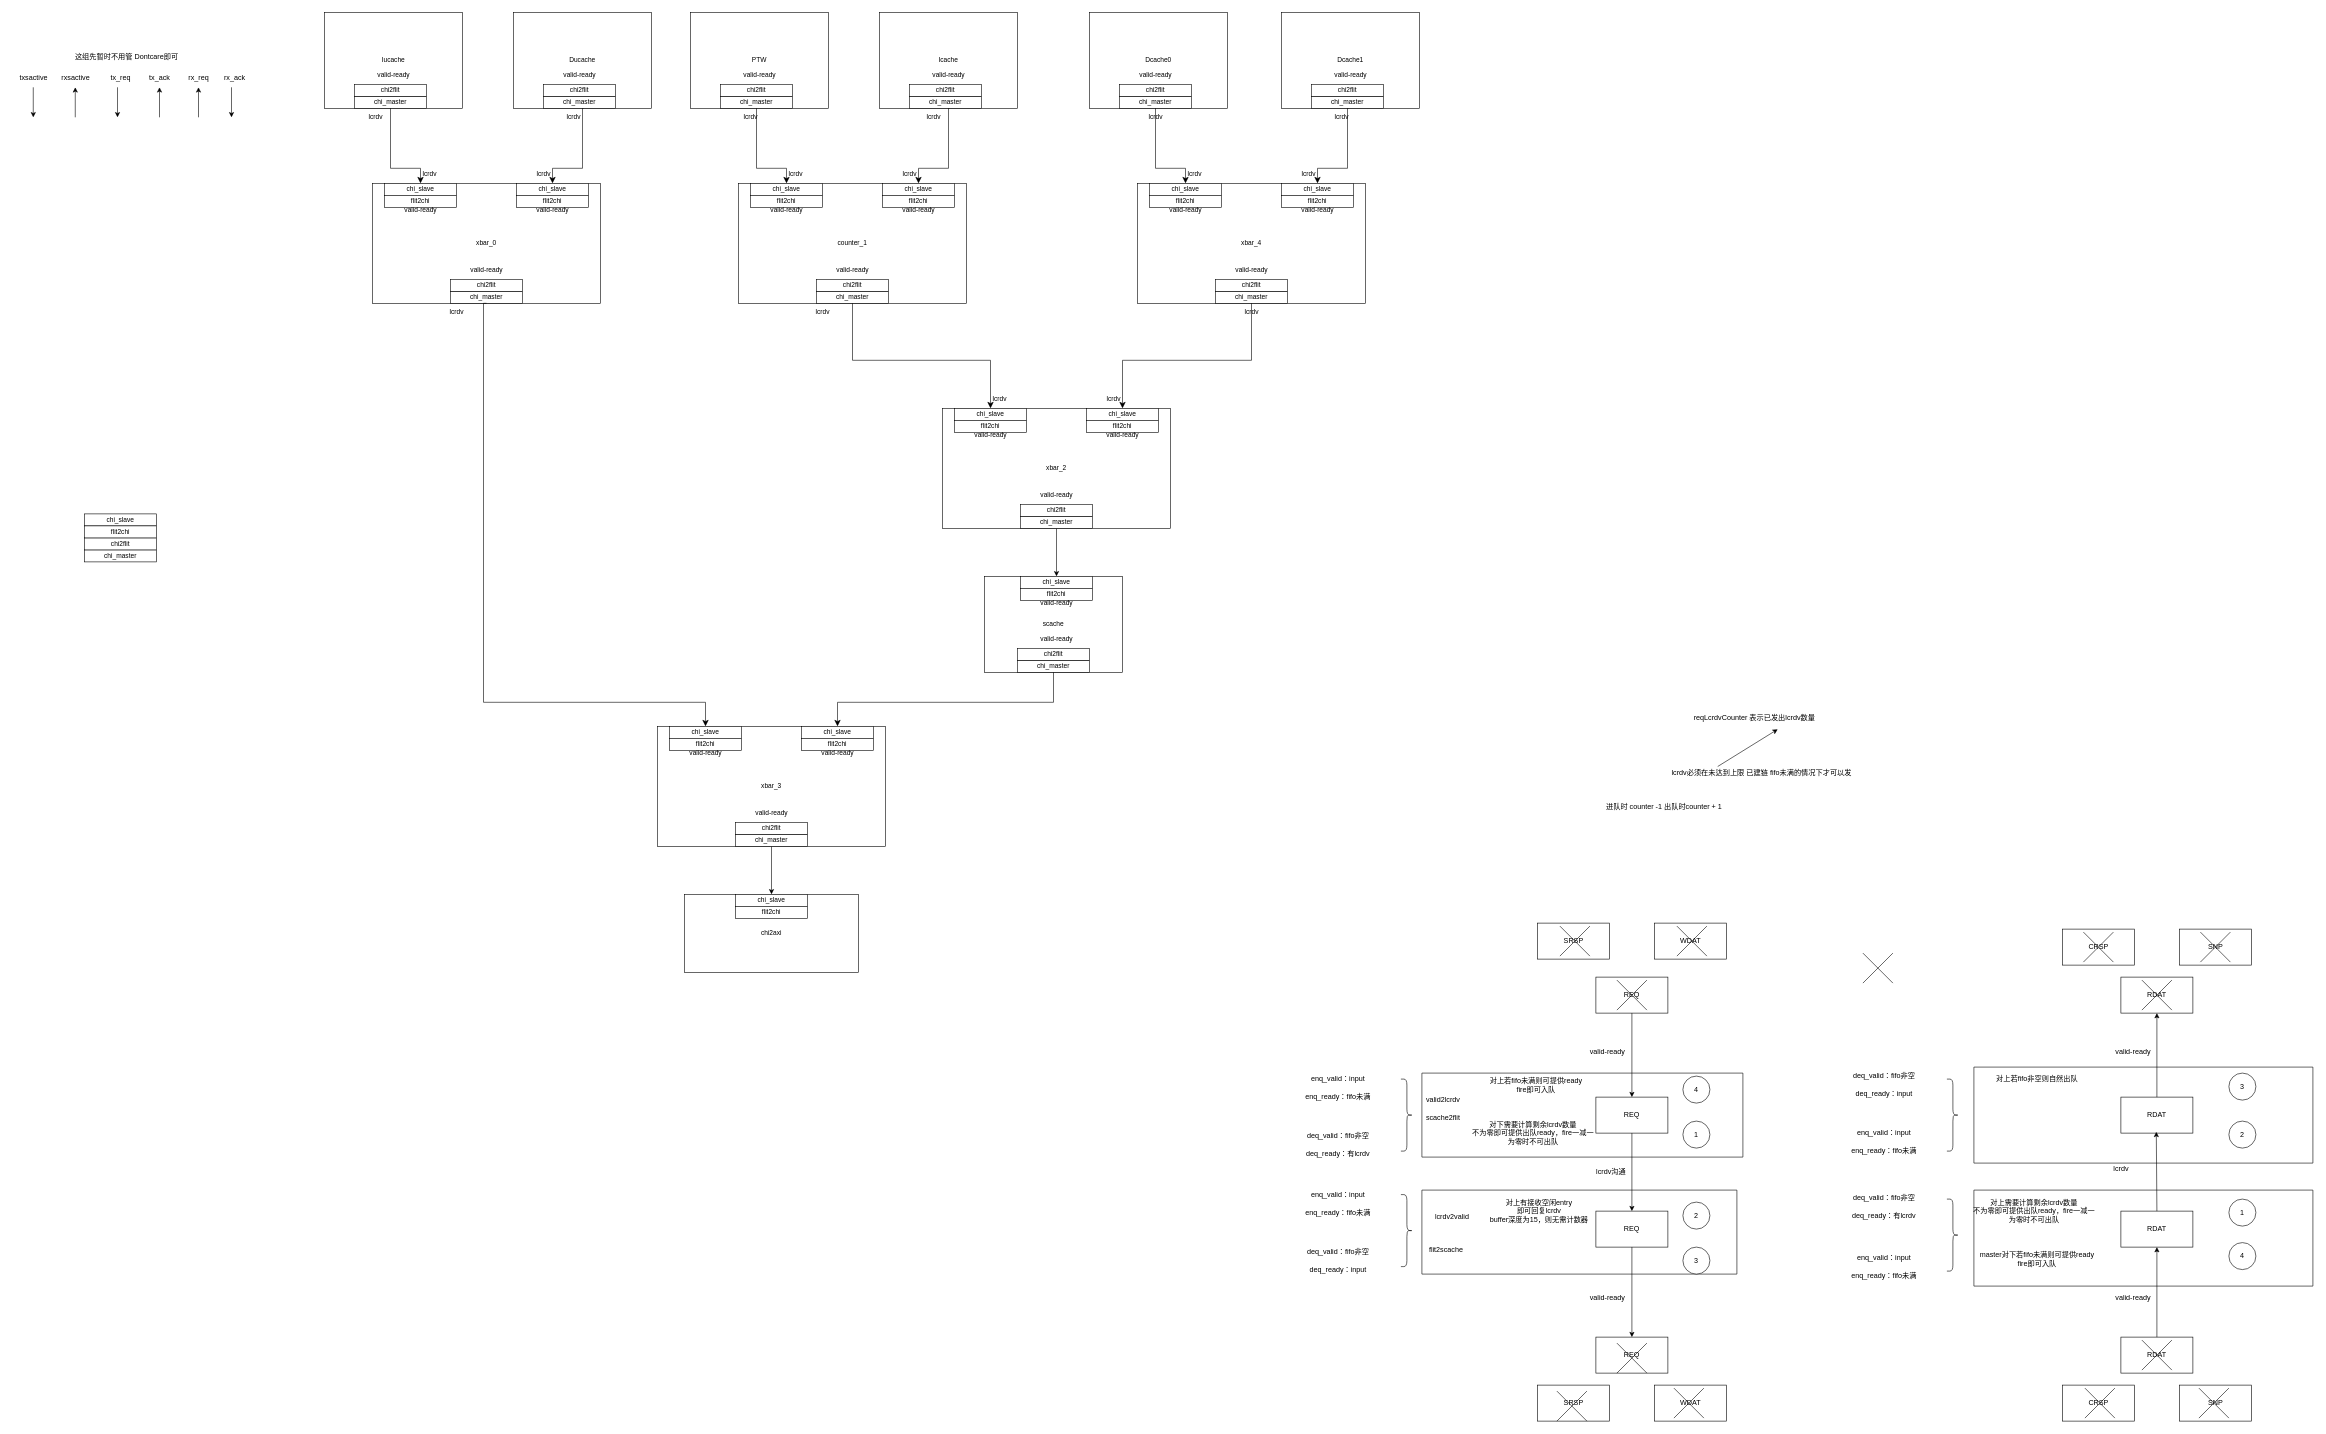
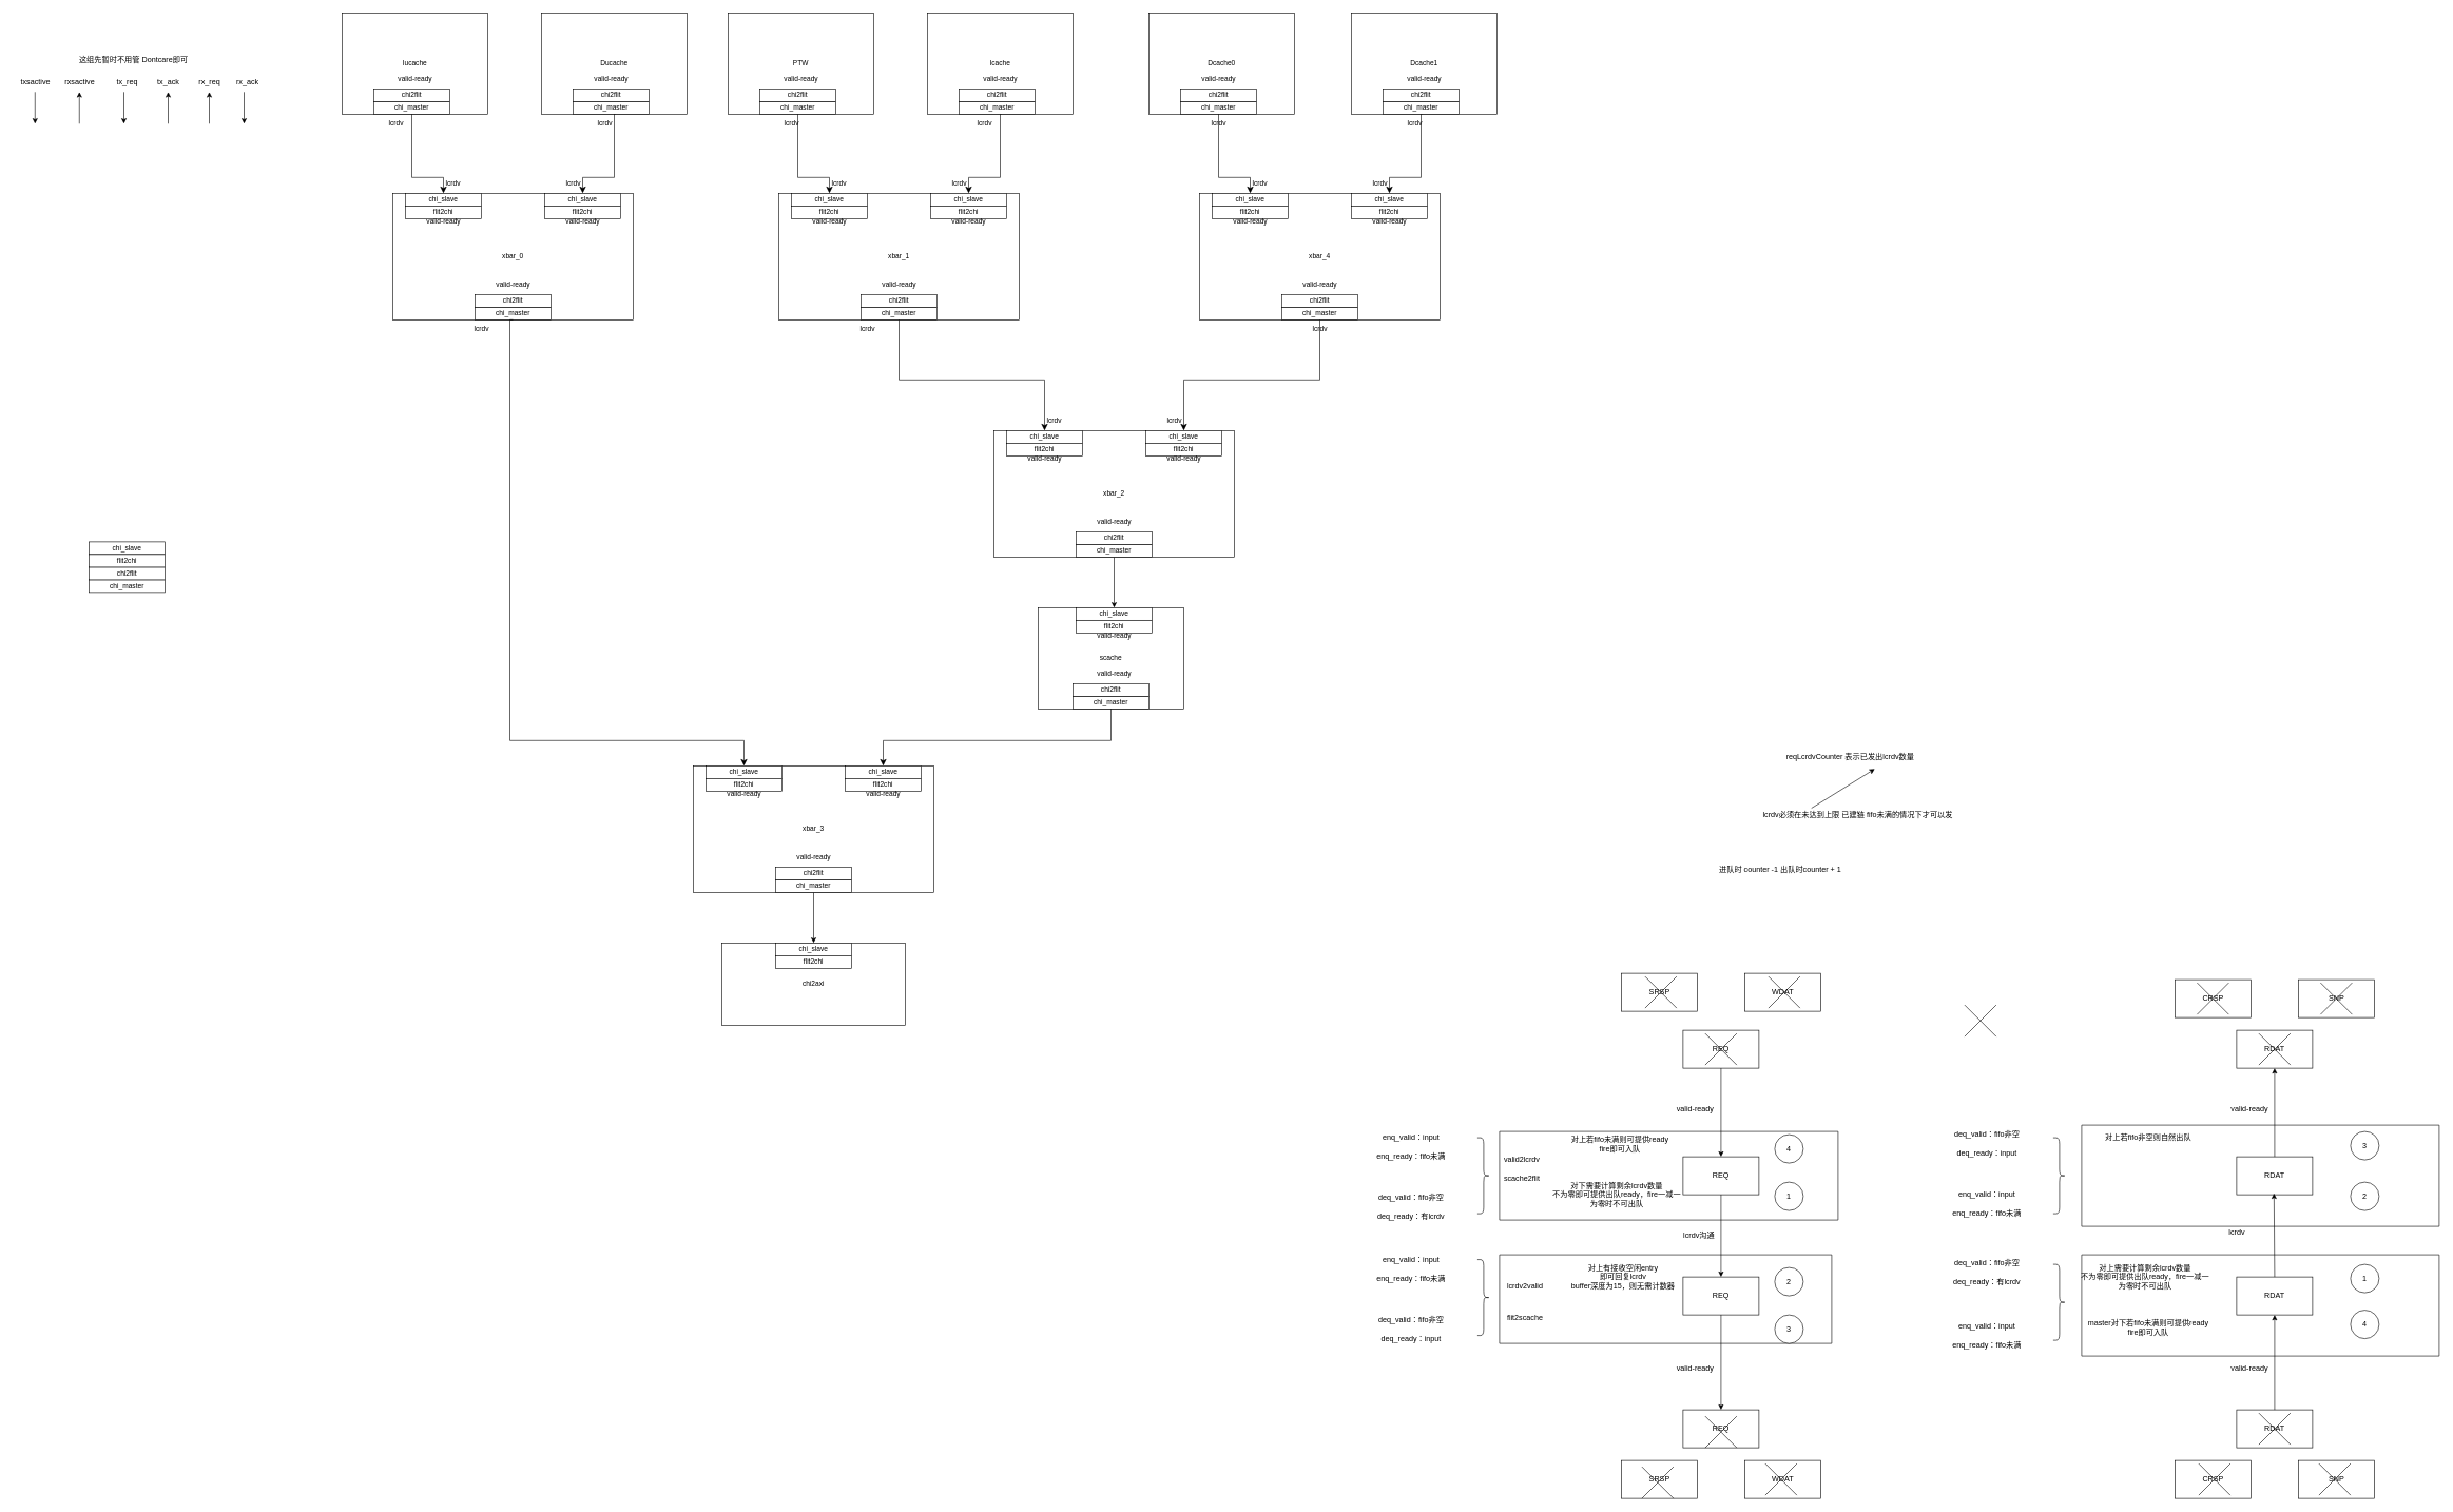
- <mxCell id="60" value="counter_1" style="whiteSpace=wrap;html=1;fontFamily=Helvetica;fontSize=11;fontColor=default;" parent="1" vertex="1"><mxGeometry x="1230" y="305" width="380" height="200" as="geometry" /></mxCell>
+ <mxCell id="60" value="xbar_1" style="whiteSpace=wrap;html=1;fontFamily=Helvetica;fontSize=11;fontColor=default;" parent="1" vertex="1"><mxGeometry x="1230" y="305" width="380" height="200" as="geometry" /></mxCell>
- <mxCell id="231" value="进队时 counter -1 出队时counter + 1&amp;nbsp;" style="text;html=1;align=center;verticalAlign=middle;resizable=0;points=[];autosize=1;strokeColor=none;fillColor=none;" parent="1" vertex="1"><mxGeometry x="2667" y="1331" width="214" height="26" as="geometry" /></mxCell>
+ <mxCell id="231" value="进队时 counter -1 出队时counter + 1&amp;nbsp;" style="text;html=1;align=center;verticalAlign=middle;resizable=0;points=[];autosize=1;strokeColor=none;fillColor=none;" parent="1" vertex="1"><mxGeometry x="2707" y="1361" width="214" height="26" as="geometry" /></mxCell>
- <mxCell id="135" value="lcrdv2valid" style="text;html=1;align=center;verticalAlign=middle;resizable=0;points=[];autosize=1;strokeColor=none;fillColor=none;" parent="134" vertex="1"><mxGeometry x="10" y="30" width="80" height="30" as="geometry" /></mxCell>
+ <mxCell id="135" value="lcrdv2valid" style="text;html=1;align=center;verticalAlign=middle;resizable=0;points=[];autosize=1;strokeColor=none;fillColor=none;" parent="134" vertex="1"><mxGeometry y="35" width="80" height="30" as="geometry" /></mxCell>
